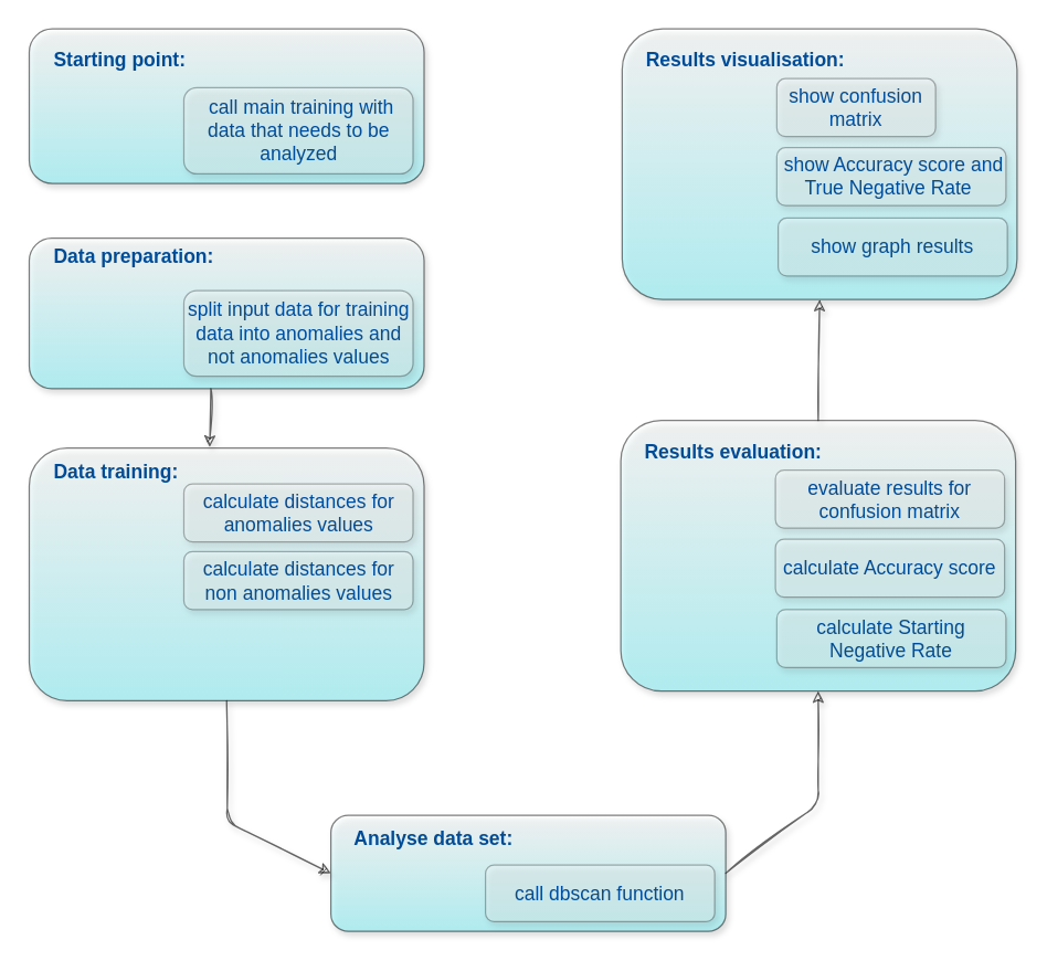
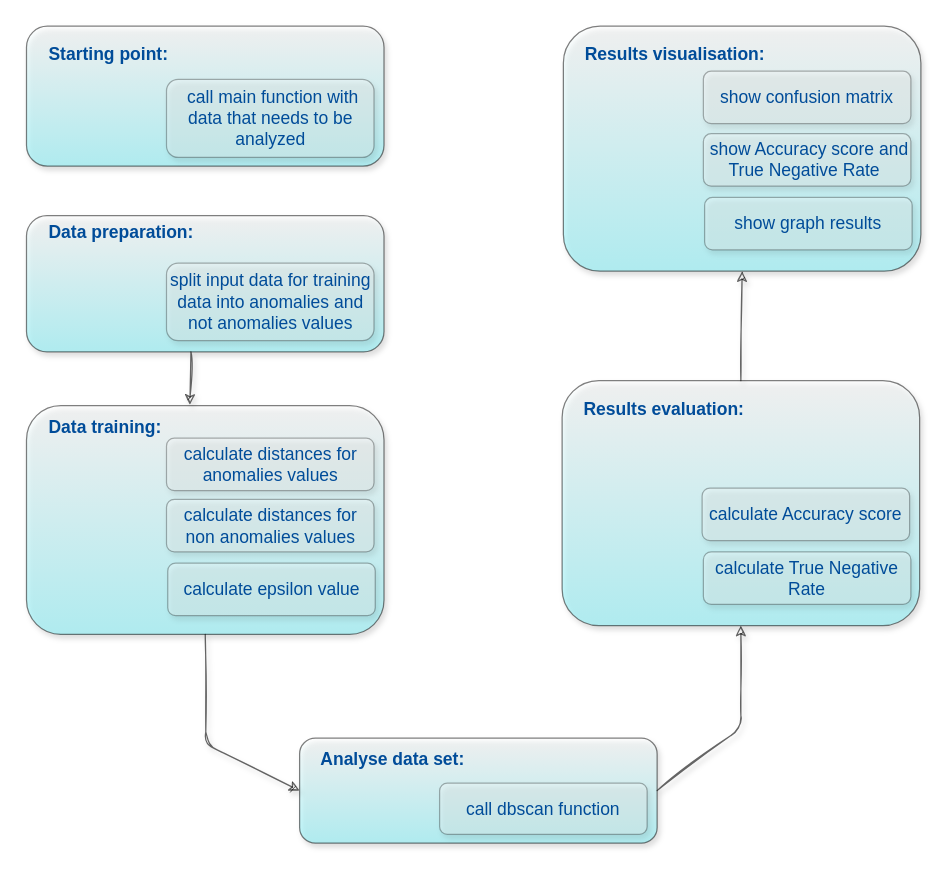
- <mxCell id="17" value="&lt;font style=&quot;font-size: 14px&quot;&gt;&lt;font color=&quot;#004c99&quot;&gt;show confusion matrix&lt;/font&gt;&lt;br&gt;&lt;/font&gt;" style="rounded=1;whiteSpace=wrap;html=1;glass=0;sketch=0;shadow=1;opacity=30;" parent="1" vertex="1"><mxGeometry x="562" y="56.47" width="115" height="42" as="geometry" /></mxCell>
+ <mxCell id="17" value="&lt;font style=&quot;font-size: 14px&quot;&gt;&lt;font color=&quot;#004c99&quot;&gt;show confusion matrix&lt;/font&gt;&lt;br&gt;&lt;/font&gt;" style="rounded=1;whiteSpace=wrap;html=1;glass=0;sketch=0;shadow=1;opacity=30;" parent="1" vertex="1"><mxGeometry x="562" y="56.47" width="166" height="42" as="geometry" /></mxCell>
- <mxCell id="3" value="&lt;font style=&quot;font-size: 14px&quot;&gt;&lt;font color=&quot;#004c99&quot;&gt;&amp;nbsp;call main training with data that needs to be analyzed&lt;/font&gt;&lt;br&gt;&lt;/font&gt;" style="rounded=1;whiteSpace=wrap;html=1;glass=0;sketch=0;shadow=1;opacity=30;" parent="1" vertex="1"><mxGeometry x="132.5" y="63" width="166" height="62.47" as="geometry" /></mxCell>
+ <mxCell id="3" value="&lt;font style=&quot;font-size: 14px&quot;&gt;&lt;font color=&quot;#004c99&quot;&gt;&amp;nbsp;call main function with data that needs to be analyzed&lt;/font&gt;&lt;br&gt;&lt;/font&gt;" style="rounded=1;whiteSpace=wrap;html=1;glass=0;sketch=0;shadow=1;opacity=30;" parent="1" vertex="1"><mxGeometry x="132.5" y="63" width="166" height="62.47" as="geometry" /></mxCell>
- <mxCell id="13" value="&lt;font style=&quot;font-size: 14px&quot;&gt;&lt;font color=&quot;#004c99&quot;&gt;evaluate results for confusion matrix&lt;/font&gt;&lt;br&gt;&lt;/font&gt;" style="rounded=1;whiteSpace=wrap;html=1;glass=0;sketch=0;shadow=1;opacity=30;" parent="1" vertex="1"><mxGeometry x="561" y="340" width="166" height="42" as="geometry" /></mxCell>
- <mxCell id="15" value="&lt;font style=&quot;font-size: 14px&quot;&gt;&lt;font color=&quot;#004c99&quot;&gt;calculate Starting Negative Rate&lt;/font&gt;&lt;br&gt;&lt;/font&gt;" style="rounded=1;whiteSpace=wrap;html=1;glass=0;sketch=0;shadow=1;opacity=30;" parent="1" vertex="1"><mxGeometry x="562" y="441" width="166" height="42" as="geometry" /></mxCell>
+ <mxCell id="15" value="&lt;font style=&quot;font-size: 14px&quot;&gt;&lt;font color=&quot;#004c99&quot;&gt;calculate True Negative Rate&lt;/font&gt;&lt;br&gt;&lt;/font&gt;" style="rounded=1;whiteSpace=wrap;html=1;glass=0;sketch=0;shadow=1;opacity=30;" parent="1" vertex="1"><mxGeometry x="562" y="441" width="166" height="42" as="geometry" /></mxCell>
+ <mxCell id="9" value="&lt;font style=&quot;font-size: 14px&quot;&gt;&lt;font color=&quot;#004c99&quot;&gt;calculate epsilon value&lt;/font&gt;&lt;br&gt;&lt;/font&gt;" style="rounded=1;whiteSpace=wrap;html=1;glass=0;sketch=0;shadow=1;opacity=30;" parent="1" vertex="1"><mxGeometry x="133.5" y="450" width="166" height="42" as="geometry" /></mxCell>
